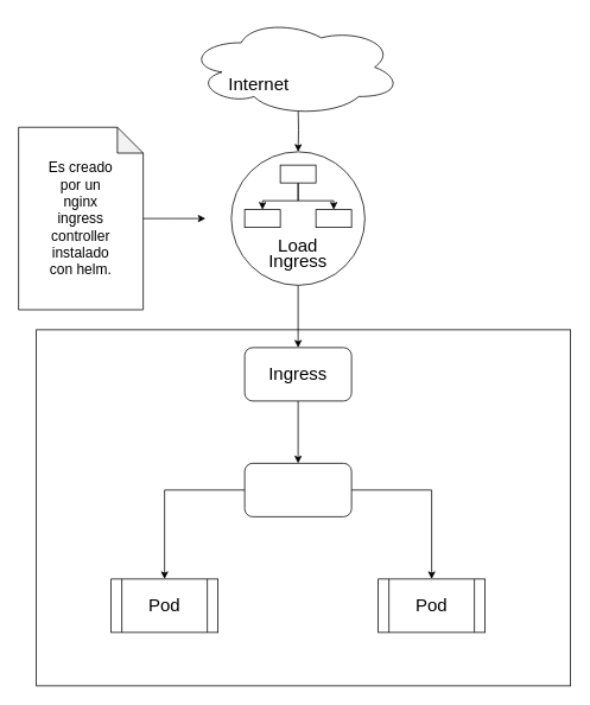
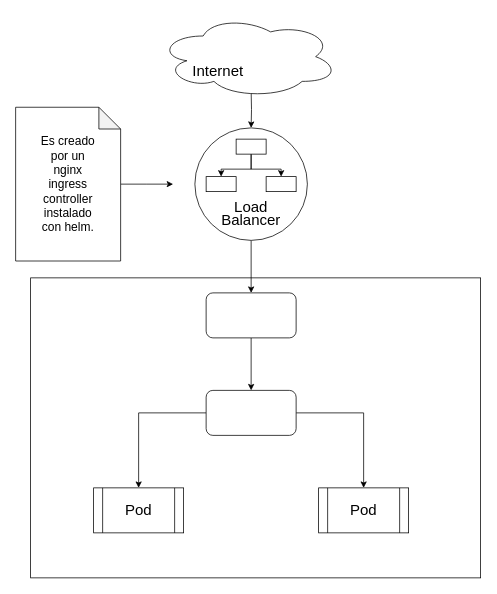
- <mxCell id="13" value="&lt;p style=&quot;line-height: 120%&quot;&gt;&lt;font style=&quot;font-size: 20px&quot;&gt;Load Ingress&lt;/font&gt;&lt;/p&gt;" style="text;html=1;strokeColor=none;fillColor=none;align=center;verticalAlign=middle;whiteSpace=wrap;rounded=0;" vertex="1" parent="1"><mxGeometry x="296" y="265" width="76" height="40" as="geometry" /></mxCell>
+ <mxCell id="13" value="&lt;p style=&quot;line-height: 120%&quot;&gt;&lt;font style=&quot;font-size: 20px&quot;&gt;Load Balancer&lt;/font&gt;&lt;/p&gt;" style="text;html=1;strokeColor=none;fillColor=none;align=center;verticalAlign=middle;whiteSpace=wrap;rounded=0;" vertex="1" parent="1"><mxGeometry x="296" y="265" width="76" height="40" as="geometry" /></mxCell>
- <mxCell id="19" value="&lt;p style=&quot;line-height: 120%&quot;&gt;&lt;font style=&quot;font-size: 20px&quot;&gt;Ingress&lt;/font&gt;&lt;/p&gt;" style="text;html=1;strokeColor=none;fillColor=none;align=center;verticalAlign=middle;whiteSpace=wrap;rounded=0;" vertex="1" parent="1"><mxGeometry x="296" y="400" width="76" height="40" as="geometry" /></mxCell>
